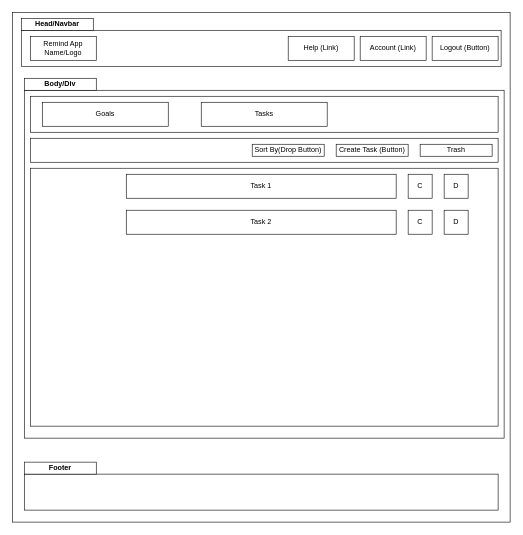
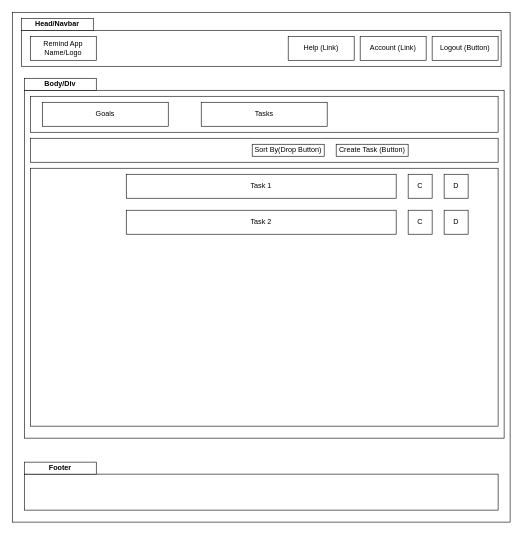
- <mxCell id="25" value="Trash" style="rounded=0;whiteSpace=wrap;html=1;" vertex="1" parent="1"><mxGeometry x="700" y="240" width="120" height="20" as="geometry" /></mxCell>
